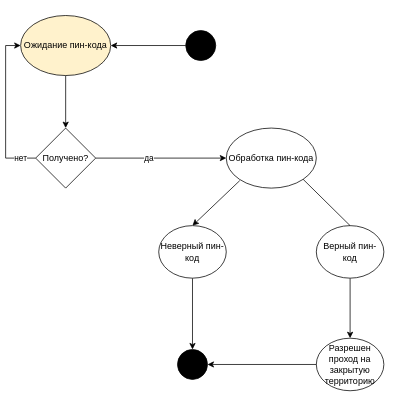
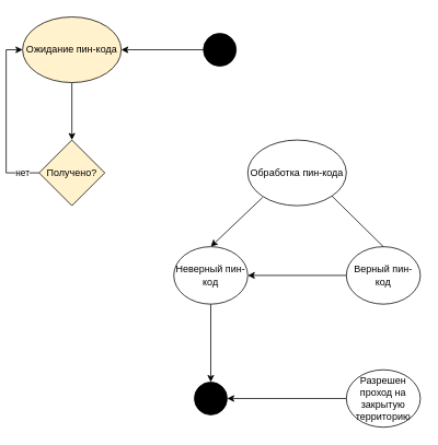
- <mxCell id="10" value="Получено?" style="rhombus;whiteSpace=wrap;html=1;" parent="1" vertex="1"><mxGeometry x="40" y="170" width="80" height="80" as="geometry" /></mxCell>
+ <mxCell id="10" value="Получено?" style="rhombus;whiteSpace=wrap;html=1;fillColor=#fff2cc;" parent="1" vertex="1"><mxGeometry x="40" y="170" width="80" height="80" as="geometry" /></mxCell>
- <mxCell id="8" style="edgeStyle=orthogonalEdgeStyle;rounded=0;orthogonalLoop=1;jettySize=auto;html=1;" parent="1" source="10" target="11" edge="1"><mxGeometry relative="1" as="geometry" /></mxCell>
- <mxCell id="9" value="да" style="edgeLabel;html=1;align=center;verticalAlign=middle;resizable=0;points=[];" parent="8" vertex="1" connectable="0"><mxGeometry x="-0.575" y="-1" relative="1" as="geometry"><mxPoint x="33" y="-1" as="offset" /></mxGeometry></mxCell>
- <mxCell id="14" style="edgeStyle=orthogonalEdgeStyle;rounded=0;orthogonalLoop=1;jettySize=auto;html=1;" parent="1" source="15" target="16" edge="1"><mxGeometry relative="1" as="geometry" /></mxCell>
+ <mxCell id="14" style="edgeStyle=orthogonalEdgeStyle;rounded=0;orthogonalLoop=1;jettySize=auto;html=1;" parent="1" source="15" target="13" edge="1"><mxGeometry relative="1" as="geometry" /></mxCell>
